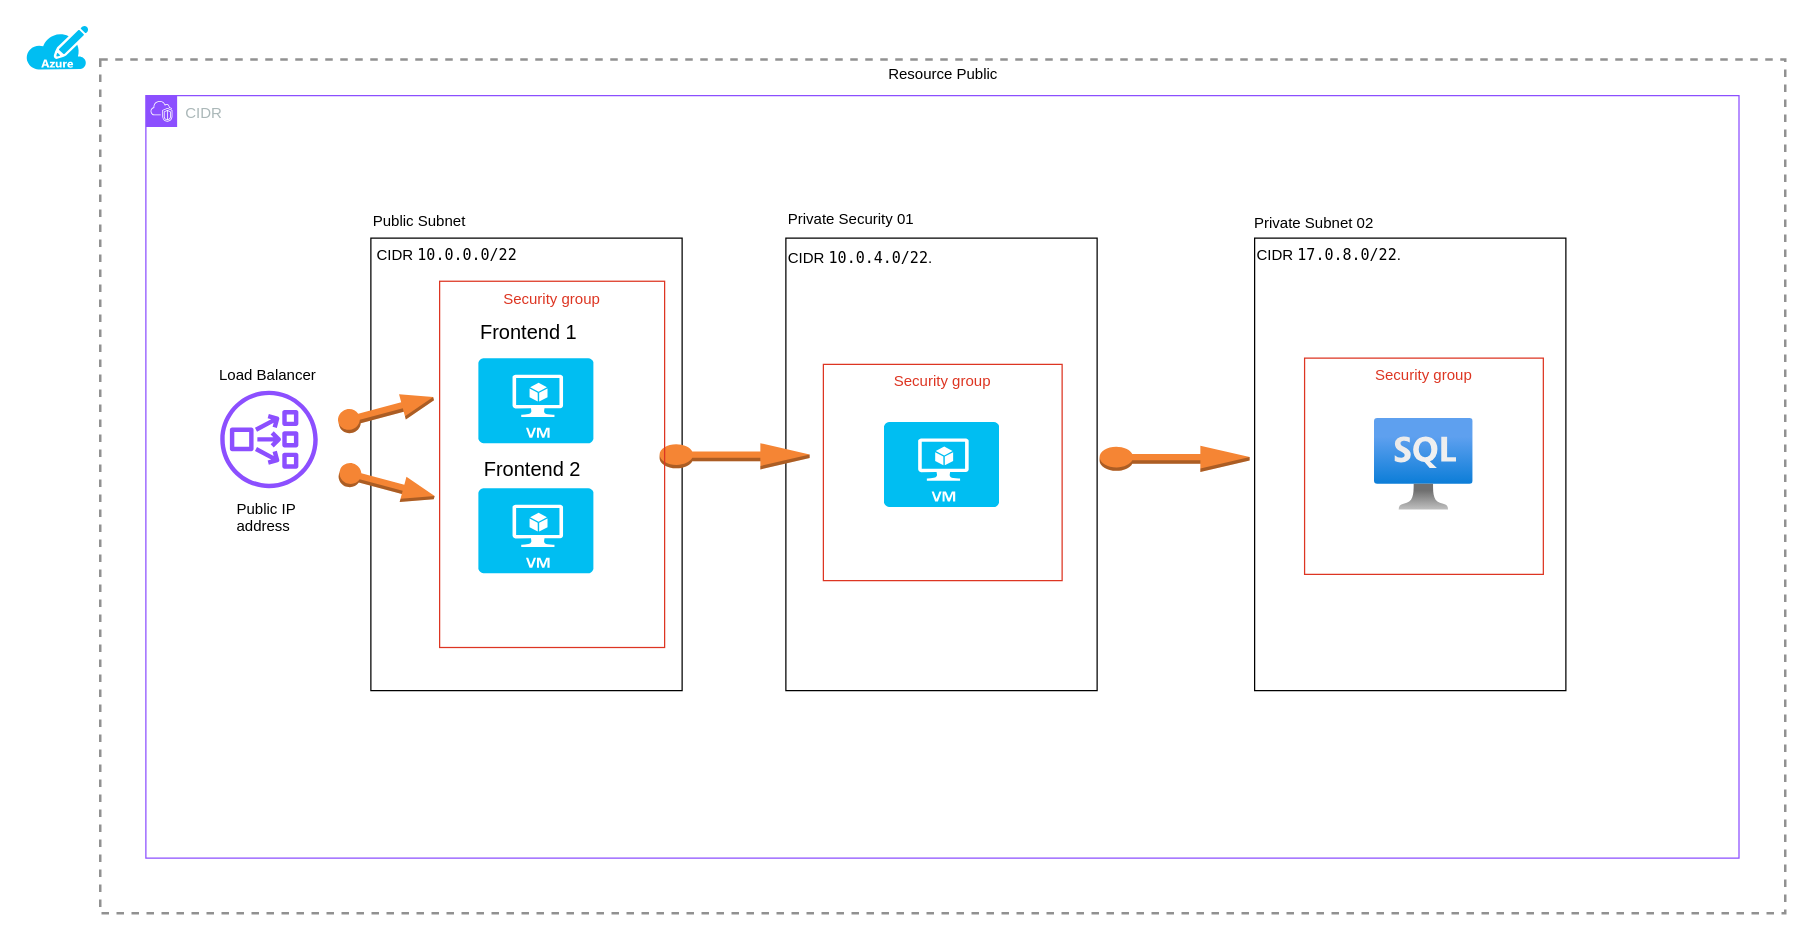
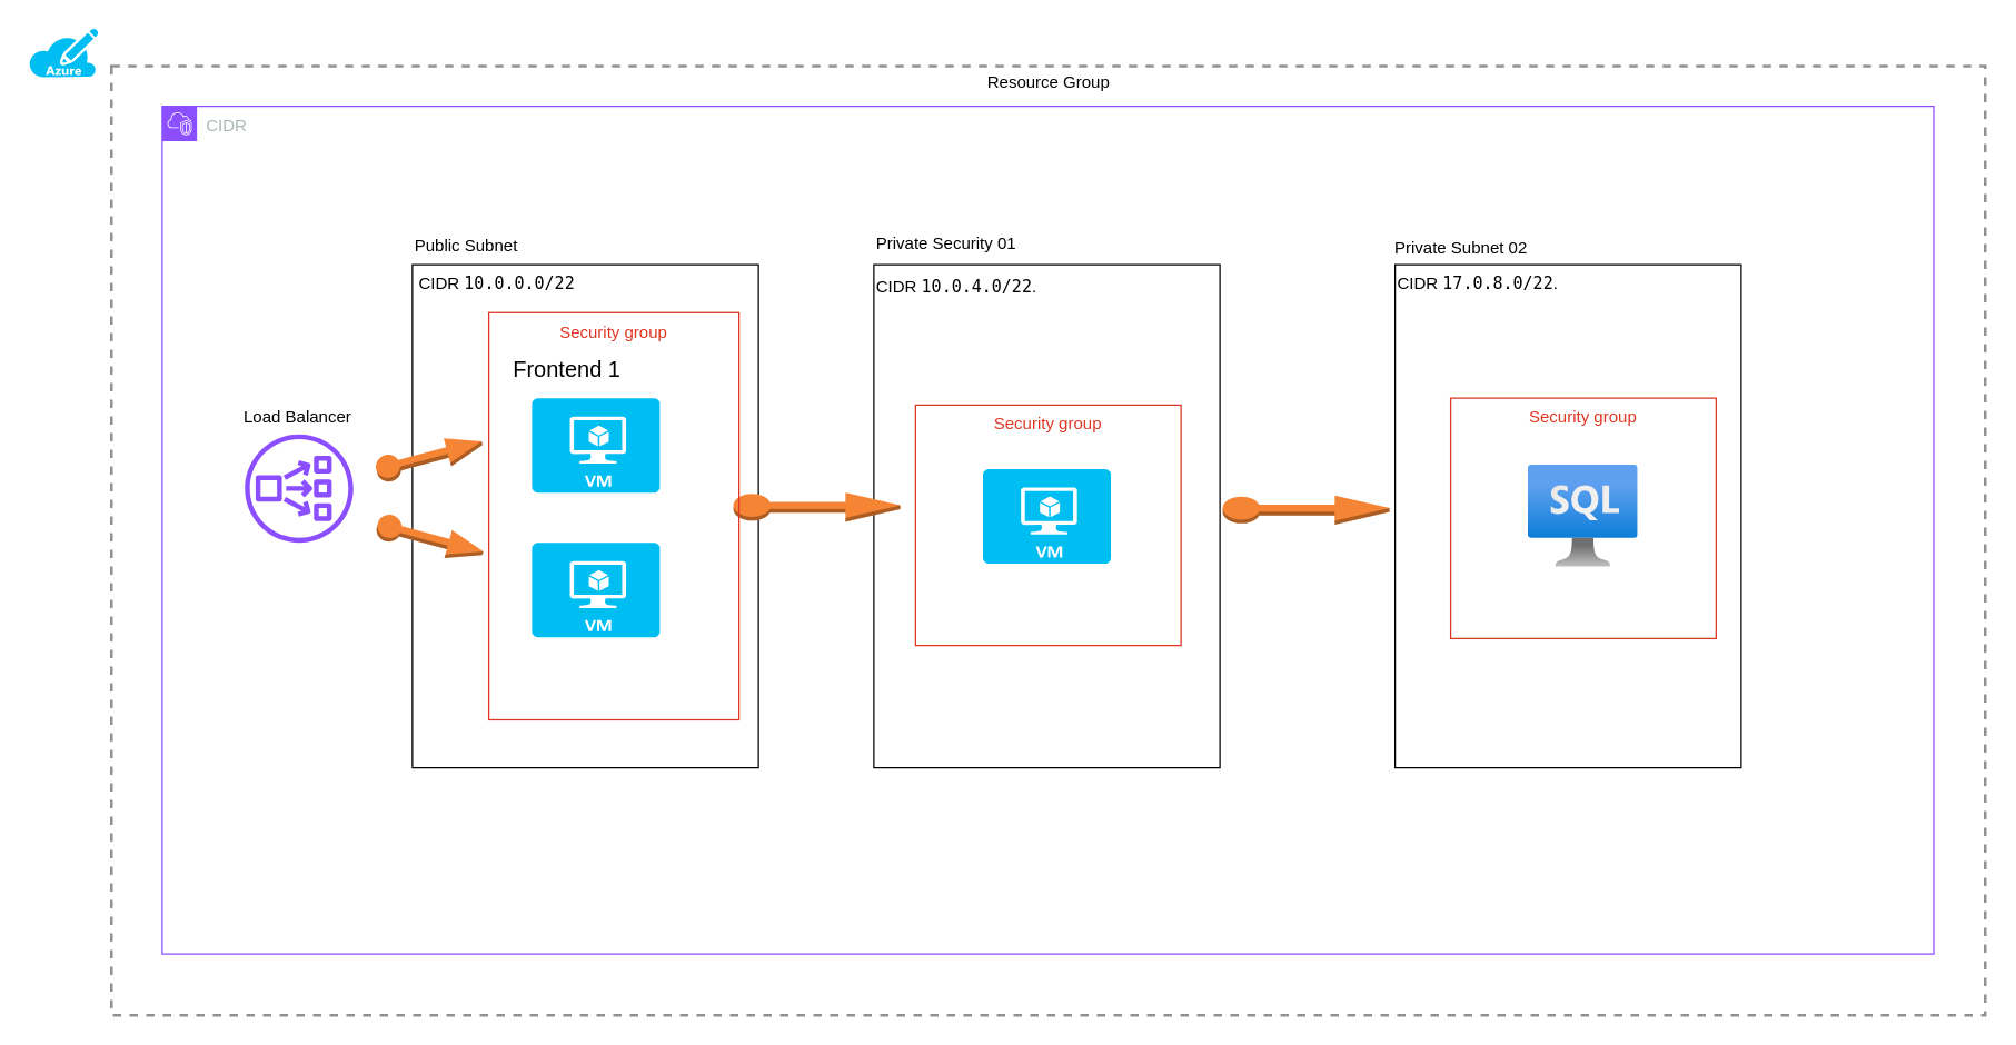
- <mxCell id="28" value="Resource Public" style="fontStyle=0;verticalAlign=top;align=center;spacingTop=-2;fillColor=none;rounded=0;whiteSpace=wrap;html=1;strokeColor=#919191;strokeWidth=2;dashed=1;container=1;collapsible=0;expand=0;recursiveResize=0;" vertex="1" parent="1"><mxGeometry x="79.5" y="47" width="1348" height="683" as="geometry" /></mxCell>
+ <mxCell id="28" value="Resource Group" style="fontStyle=0;verticalAlign=top;align=center;spacingTop=-2;fillColor=none;rounded=0;whiteSpace=wrap;html=1;strokeColor=#919191;strokeWidth=2;dashed=1;container=1;collapsible=0;expand=0;recursiveResize=0;" vertex="1" parent="1"><mxGeometry x="79.5" y="47" width="1348" height="683" as="geometry" /></mxCell>
- <mxCell id="11" value="Frontend 1" style="text;strokeColor=none;fillColor=none;html=1;align=center;verticalAlign=middle;whiteSpace=wrap;rounded=0;fontSize=16;" vertex="1" parent="1"><mxGeometry x="379" y="250" width="87" height="30" as="geometry" /></mxCell>
+ <mxCell id="11" value="Frontend 1" style="text;strokeColor=none;fillColor=none;html=1;align=center;verticalAlign=middle;whiteSpace=wrap;rounded=0;fontSize=16;" vertex="1" parent="1"><mxGeometry x="364" y="250" width="87" height="30" as="geometry" /></mxCell>
- <mxCell id="12" value="Frontend 2" style="text;strokeColor=none;fillColor=none;html=1;align=center;verticalAlign=middle;whiteSpace=wrap;rounded=0;fontSize=16;" vertex="1" parent="1"><mxGeometry x="382" y="360" width="87" height="30" as="geometry" /></mxCell>
- <mxCell id="20" value="Public IP address" style="text;whiteSpace=wrap;html=1;" vertex="1" parent="1"><mxGeometry x="187.25" y="393" width="54.5" height="36" as="geometry" /></mxCell>
